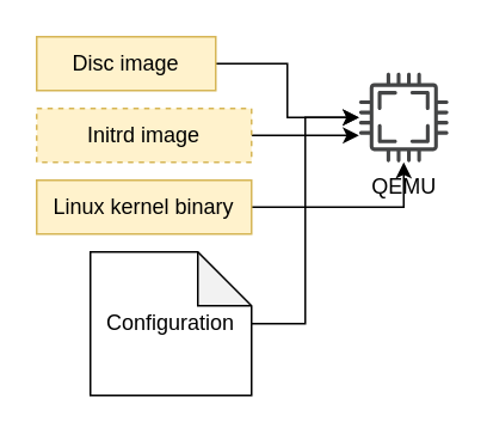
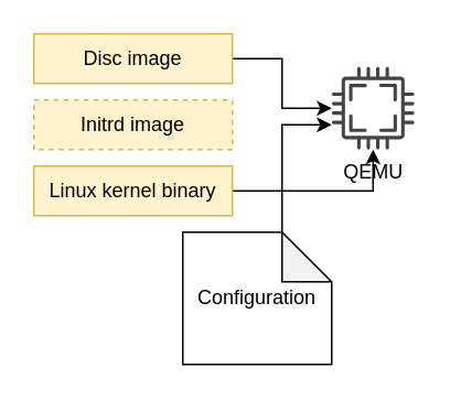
- <mxCell id="4" value="Disc image" style="rounded=0;whiteSpace=wrap;html=1;fillColor=#fff2cc;strokeColor=#d6b656;" parent="1" vertex="1"><mxGeometry x="20" y="20" width="100" height="30" as="geometry" /></mxCell>
+ <mxCell id="4" value="Disc image" style="rounded=0;whiteSpace=wrap;html=1;fillColor=#fff2cc;strokeColor=#d6b656;" parent="1" vertex="1"><mxGeometry x="20" y="20" width="120" height="30" as="geometry" /></mxCell>
- <mxCell id="7" style="edgeStyle=orthogonalEdgeStyle;rounded=0;orthogonalLoop=1;jettySize=auto;html=1;" parent="1" source="8" target="2" edge="1"><mxGeometry relative="1" as="geometry" /></mxCell>
- <mxCell id="10" value="Configuration" style="shape=note;whiteSpace=wrap;html=1;backgroundOutline=1;darkOpacity=0.05;" parent="1" vertex="1"><mxGeometry x="50" y="140" width="90" height="80" as="geometry" /></mxCell>
+ <mxCell id="10" value="Configuration" style="shape=note;whiteSpace=wrap;html=1;backgroundOutline=1;darkOpacity=0.05;" parent="1" vertex="1"><mxGeometry x="110" y="140" width="90" height="80" as="geometry" /></mxCell>
